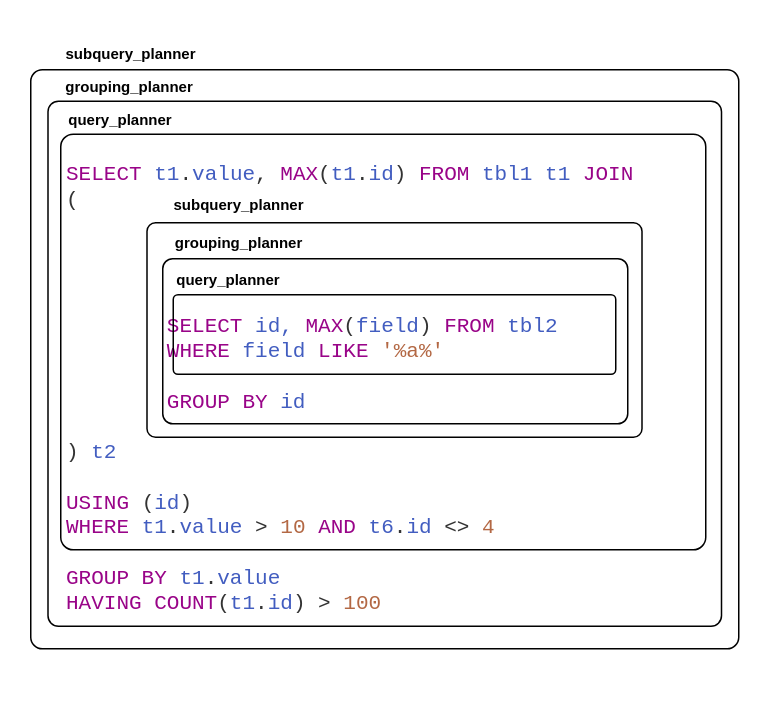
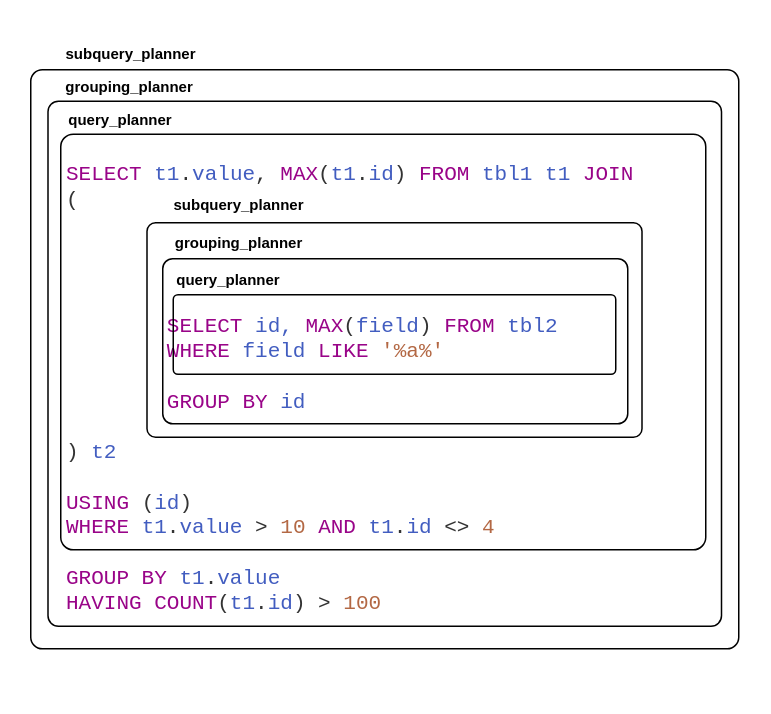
- <mxCell id="2" value="&lt;div style=&quot;font-size: 14px;&quot;&gt;&lt;span style=&quot;background-color: initial; font-size: 14px;&quot;&gt;&lt;font color=&quot;#990488&quot; style=&quot;font-size: 14px;&quot;&gt;SELECT&lt;/font&gt; &lt;font color=&quot;#425dc0&quot; style=&quot;font-size: 14px;&quot;&gt;t1&lt;/font&gt;&lt;font color=&quot;#333333&quot; style=&quot;font-size: 14px;&quot;&gt;.&lt;/font&gt;&lt;font color=&quot;#425dc0&quot; style=&quot;font-size: 14px;&quot;&gt;value&lt;/font&gt;&lt;font color=&quot;#333333&quot; style=&quot;font-size: 14px;&quot;&gt;,&lt;/font&gt;&lt;font color=&quot;#990488&quot; style=&quot;font-size: 14px;&quot;&gt; MAX&lt;/font&gt;&lt;font color=&quot;#333333&quot; style=&quot;font-size: 14px;&quot;&gt;(&lt;/font&gt;&lt;font color=&quot;#425dc0&quot; style=&quot;font-size: 14px;&quot;&gt;t1&lt;/font&gt;&lt;font color=&quot;#333333&quot; style=&quot;font-size: 14px;&quot;&gt;.&lt;/font&gt;&lt;font color=&quot;#425dc0&quot; style=&quot;font-size: 14px;&quot;&gt;id&lt;/font&gt;&lt;font color=&quot;#333333&quot; style=&quot;font-size: 14px;&quot;&gt;)&lt;/font&gt;&lt;font color=&quot;#990488&quot; style=&quot;font-size: 14px;&quot;&gt; FROM&lt;/font&gt; &lt;font color=&quot;#425dc0&quot; style=&quot;font-size: 14px;&quot;&gt;tbl1 t1&lt;/font&gt;&lt;font color=&quot;#990488&quot; style=&quot;font-size: 14px;&quot;&gt;&amp;nbsp;&lt;/font&gt;&lt;/span&gt;&lt;span style=&quot;color: rgb(153, 4, 136); background-color: initial; font-size: 14px;&quot;&gt;JOIN&lt;/span&gt;&lt;/div&gt;&lt;font color=&quot;#333333&quot; style=&quot;font-size: 14px;&quot;&gt;(&lt;/font&gt;&lt;div style=&quot;font-size: 14px;&quot;&gt;&lt;font color=&quot;#333333&quot; style=&quot;font-size: 14px;&quot;&gt;&lt;br style=&quot;font-size: 14px;&quot;&gt;&lt;/font&gt;&lt;div style=&quot;font-size: 14px;&quot;&gt;&lt;font color=&quot;#333333&quot; style=&quot;font-size: 14px;&quot;&gt;&lt;br style=&quot;font-size: 14px;&quot;&gt;&lt;/font&gt;&lt;/div&gt;&lt;div style=&quot;font-size: 14px;&quot;&gt;&lt;font color=&quot;#333333&quot; style=&quot;font-size: 14px;&quot;&gt;&lt;br style=&quot;font-size: 14px;&quot;&gt;&lt;/font&gt;&lt;div style=&quot;font-size: 14px;&quot;&gt;&lt;font color=&quot;#990488&quot; style=&quot;background-color: initial; font-size: 14px;&quot;&gt;&lt;br style=&quot;font-size: 14px;&quot;&gt;&lt;/font&gt;&lt;/div&gt;&lt;div style=&quot;font-size: 14px;&quot;&gt;&lt;font color=&quot;#990488&quot; style=&quot;background-color: initial; font-size: 14px;&quot;&gt;&lt;span style=&quot;white-space: pre; font-size: 14px;&quot;&gt;&#09;&lt;/span&gt;SELECT&lt;/font&gt;&lt;span style=&quot;background-color: initial; font-size: 14px;&quot;&gt; &lt;/span&gt;&lt;font color=&quot;#425dc0&quot; style=&quot;background-color: initial; font-size: 14px;&quot;&gt;id, &lt;/font&gt;&lt;font color=&quot;#990488&quot; style=&quot;background-color: initial; font-size: 14px;&quot;&gt;MAX&lt;/font&gt;&lt;font color=&quot;#333333&quot; style=&quot;background-color: initial; font-size: 14px;&quot;&gt;(&lt;/font&gt;&lt;font color=&quot;#425dc0&quot; style=&quot;background-color: initial; font-size: 14px;&quot;&gt;field&lt;/font&gt;&lt;font color=&quot;#333333&quot; style=&quot;background-color: initial; font-size: 14px;&quot;&gt;)&lt;/font&gt;&lt;span style=&quot;background-color: initial; font-size: 14px;&quot;&gt;&amp;nbsp;&lt;/span&gt;&lt;font color=&quot;#990488&quot; style=&quot;background-color: initial; font-size: 14px;&quot;&gt;FROM&lt;/font&gt;&lt;span style=&quot;background-color: initial; font-size: 14px;&quot;&gt; &lt;/span&gt;&lt;font color=&quot;#425dc0&quot; style=&quot;background-color: initial; font-size: 14px;&quot;&gt;tbl2&lt;/font&gt;&lt;span style=&quot;background-color: initial; font-size: 14px;&quot;&gt;&amp;nbsp;&lt;/span&gt;&lt;div style=&quot;font-size: 14px;&quot;&gt;&lt;div style=&quot;font-size: 14px;&quot;&gt;&lt;font color=&quot;#990488&quot; style=&quot;font-size: 14px;&quot;&gt;&lt;span style=&quot;white-space: pre; font-size: 14px;&quot;&gt;&#09;&lt;/span&gt;WHERE&lt;/font&gt;&lt;span style=&quot;background-color: initial; font-size: 14px;&quot;&gt;&amp;nbsp;&lt;/span&gt;&lt;font color=&quot;#425dc0&quot; style=&quot;background-color: initial; font-size: 14px;&quot;&gt;field &lt;/font&gt;&lt;font color=&quot;#990488&quot; style=&quot;background-color: initial; font-size: 14px;&quot;&gt;LIKE&lt;/font&gt;&lt;font color=&quot;#425dc0&quot; style=&quot;background-color: initial; font-size: 14px;&quot;&gt; &lt;/font&gt;&lt;font color=&quot;#b36844&quot; style=&quot;background-color: initial; font-size: 14px;&quot;&gt;'%a%'&lt;/font&gt;&lt;/div&gt;&lt;div style=&quot;font-size: 14px;&quot;&gt;&lt;br style=&quot;font-size: 14px;&quot;&gt;&lt;/div&gt;&lt;div style=&quot;font-size: 14px;&quot;&gt;&lt;font color=&quot;#990488&quot; style=&quot;font-size: 14px;&quot;&gt;&lt;span style=&quot;white-space: pre; font-size: 14px;&quot;&gt;&#09;&lt;/span&gt;GROUP BY&lt;/font&gt;&lt;font color=&quot;#425dc0&quot; style=&quot;font-size: 14px;&quot;&gt; id&lt;/font&gt;&lt;/div&gt;&lt;div style=&quot;font-size: 14px;&quot;&gt;&lt;font color=&quot;#333333&quot; style=&quot;background-color: initial; font-size: 14px;&quot;&gt;&lt;br style=&quot;font-size: 14px;&quot;&gt;&lt;/font&gt;&lt;/div&gt;&lt;div style=&quot;font-size: 14px;&quot;&gt;&lt;font color=&quot;#333333&quot; style=&quot;background-color: initial; font-size: 14px;&quot;&gt;)&lt;/font&gt;&lt;font color=&quot;#990488&quot; style=&quot;background-color: initial; font-size: 14px;&quot;&gt; &lt;/font&gt;&lt;font color=&quot;#425dc0&quot; style=&quot;background-color: initial; font-size: 14px;&quot;&gt;t2&lt;/font&gt;&lt;br style=&quot;font-size: 14px;&quot;&gt;&lt;/div&gt;&lt;div style=&quot;font-size: 14px;&quot;&gt;&lt;div style=&quot;font-size: 14px;&quot;&gt;&lt;font color=&quot;#990488&quot; style=&quot;font-size: 14px;&quot;&gt;&lt;br style=&quot;font-size: 14px;&quot;&gt;&lt;/font&gt;&lt;/div&gt;&lt;div style=&quot;font-size: 14px;&quot;&gt;&lt;font color=&quot;#990488&quot; style=&quot;font-size: 14px;&quot;&gt;USING &lt;/font&gt;&lt;font color=&quot;#333333&quot; style=&quot;font-size: 14px;&quot;&gt;(&lt;/font&gt;&lt;font color=&quot;#425dc0&quot; style=&quot;font-size: 14px;&quot;&gt;id&lt;/font&gt;&lt;font color=&quot;#333333&quot; style=&quot;font-size: 14px;&quot;&gt;)&lt;/font&gt;&lt;/div&gt;&lt;div style=&quot;font-size: 14px;&quot;&gt;&lt;font color=&quot;#990488&quot; style=&quot;font-size: 14px;&quot;&gt;WHERE &lt;/font&gt;&lt;font color=&quot;#425dc0&quot; style=&quot;font-size: 14px;&quot;&gt;t1&lt;/font&gt;&lt;font color=&quot;#333333&quot; style=&quot;font-size: 14px;&quot;&gt;.&lt;/font&gt;&lt;font color=&quot;#425dc0&quot; style=&quot;font-size: 14px;&quot;&gt;value&lt;/font&gt;&lt;font color=&quot;#990488&quot; style=&quot;font-size: 14px;&quot;&gt; &lt;/font&gt;&lt;font color=&quot;#333333&quot; style=&quot;font-size: 14px;&quot;&gt;&amp;gt;&lt;/font&gt;&lt;font color=&quot;#990488&quot; style=&quot;font-size: 14px;&quot;&gt; &lt;/font&gt;&lt;font color=&quot;#b36844&quot; style=&quot;font-size: 14px;&quot;&gt;10 &lt;/font&gt;&lt;font color=&quot;#990488&quot; style=&quot;font-size: 14px;&quot;&gt;AND&lt;/font&gt;&lt;font color=&quot;#b36844&quot; style=&quot;font-size: 14px;&quot;&gt; &lt;/font&gt;&lt;font color=&quot;#425dc0&quot; style=&quot;font-size: 14px;&quot;&gt;t6&lt;/font&gt;&lt;font color=&quot;#333333&quot; style=&quot;font-size: 14px;&quot;&gt;.&lt;/font&gt;&lt;font color=&quot;#425dc0&quot; style=&quot;font-size: 14px;&quot;&gt;id&lt;/font&gt;&lt;font color=&quot;#b36844&quot; style=&quot;font-size: 14px;&quot;&gt; &lt;/font&gt;&lt;font color=&quot;#333333&quot; style=&quot;font-size: 14px;&quot;&gt;&amp;lt;&amp;gt;&lt;/font&gt;&lt;font color=&quot;#b36844&quot; style=&quot;font-size: 14px;&quot;&gt; 4&lt;/font&gt;&lt;/div&gt;&lt;div style=&quot;font-size: 14px;&quot;&gt;&lt;font color=&quot;#990488&quot; style=&quot;font-size: 14px;&quot;&gt;&lt;br style=&quot;font-size: 14px;&quot;&gt;GROUP BY &lt;/font&gt;&lt;font color=&quot;#425dc0&quot; style=&quot;font-size: 14px;&quot;&gt;t1&lt;/font&gt;&lt;font color=&quot;#333333&quot; style=&quot;font-size: 14px;&quot;&gt;.&lt;/font&gt;&lt;font color=&quot;#425dc0&quot; style=&quot;font-size: 14px;&quot;&gt;value&lt;/font&gt;&lt;/div&gt;&lt;div style=&quot;font-size: 14px;&quot;&gt;&lt;font color=&quot;#990488&quot; style=&quot;font-size: 14px;&quot;&gt;HAVING COUNT&lt;/font&gt;&lt;font color=&quot;#333333&quot; style=&quot;font-size: 14px;&quot;&gt;(&lt;/font&gt;&lt;font color=&quot;#425dc0&quot; style=&quot;font-size: 14px;&quot;&gt;t1&lt;/font&gt;&lt;font color=&quot;#333333&quot; style=&quot;font-size: 14px;&quot;&gt;.&lt;/font&gt;&lt;font color=&quot;#425dc0&quot; style=&quot;font-size: 14px;&quot;&gt;id&lt;/font&gt;&lt;font color=&quot;#333333&quot; style=&quot;font-size: 14px;&quot;&gt;)&lt;/font&gt;&lt;font color=&quot;#990488&quot; style=&quot;font-size: 14px;&quot;&gt; &lt;/font&gt;&lt;font color=&quot;#333333&quot; style=&quot;font-size: 14px;&quot;&gt;&amp;gt;&lt;/font&gt;&lt;font color=&quot;#990488&quot; style=&quot;font-size: 14px;&quot;&gt; &lt;/font&gt;&lt;font color=&quot;#b36844&quot; style=&quot;font-size: 14px;&quot;&gt;100&lt;/font&gt;&lt;/div&gt;&lt;/div&gt;&lt;/div&gt;&lt;/div&gt;&lt;/div&gt;&lt;/div&gt;" style="text;html=1;align=left;verticalAlign=middle;whiteSpace=wrap;rounded=0;fontFamily=Courier New;shadow=0;horizontal=1;spacing=2;fontSize=14;" parent="1" vertex="1"><mxGeometry x="41.5" y="64" width="448.5" height="390" as="geometry" /></mxCell>
+ <mxCell id="2" value="&lt;div style=&quot;font-size: 14px;&quot;&gt;&lt;span style=&quot;background-color: initial; font-size: 14px;&quot;&gt;&lt;font color=&quot;#990488&quot; style=&quot;font-size: 14px;&quot;&gt;SELECT&lt;/font&gt; &lt;font color=&quot;#425dc0&quot; style=&quot;font-size: 14px;&quot;&gt;t1&lt;/font&gt;&lt;font color=&quot;#333333&quot; style=&quot;font-size: 14px;&quot;&gt;.&lt;/font&gt;&lt;font color=&quot;#425dc0&quot; style=&quot;font-size: 14px;&quot;&gt;value&lt;/font&gt;&lt;font color=&quot;#333333&quot; style=&quot;font-size: 14px;&quot;&gt;,&lt;/font&gt;&lt;font color=&quot;#990488&quot; style=&quot;font-size: 14px;&quot;&gt; MAX&lt;/font&gt;&lt;font color=&quot;#333333&quot; style=&quot;font-size: 14px;&quot;&gt;(&lt;/font&gt;&lt;font color=&quot;#425dc0&quot; style=&quot;font-size: 14px;&quot;&gt;t1&lt;/font&gt;&lt;font color=&quot;#333333&quot; style=&quot;font-size: 14px;&quot;&gt;.&lt;/font&gt;&lt;font color=&quot;#425dc0&quot; style=&quot;font-size: 14px;&quot;&gt;id&lt;/font&gt;&lt;font color=&quot;#333333&quot; style=&quot;font-size: 14px;&quot;&gt;)&lt;/font&gt;&lt;font color=&quot;#990488&quot; style=&quot;font-size: 14px;&quot;&gt; FROM&lt;/font&gt; &lt;font color=&quot;#425dc0&quot; style=&quot;font-size: 14px;&quot;&gt;tbl1 t1&lt;/font&gt;&lt;font color=&quot;#990488&quot; style=&quot;font-size: 14px;&quot;&gt;&amp;nbsp;&lt;/font&gt;&lt;/span&gt;&lt;span style=&quot;color: rgb(153, 4, 136); background-color: initial; font-size: 14px;&quot;&gt;JOIN&lt;/span&gt;&lt;/div&gt;&lt;font color=&quot;#333333&quot; style=&quot;font-size: 14px;&quot;&gt;(&lt;/font&gt;&lt;div style=&quot;font-size: 14px;&quot;&gt;&lt;font color=&quot;#333333&quot; style=&quot;font-size: 14px;&quot;&gt;&lt;br style=&quot;font-size: 14px;&quot;&gt;&lt;/font&gt;&lt;div style=&quot;font-size: 14px;&quot;&gt;&lt;font color=&quot;#333333&quot; style=&quot;font-size: 14px;&quot;&gt;&lt;br style=&quot;font-size: 14px;&quot;&gt;&lt;/font&gt;&lt;/div&gt;&lt;div style=&quot;font-size: 14px;&quot;&gt;&lt;font color=&quot;#333333&quot; style=&quot;font-size: 14px;&quot;&gt;&lt;br style=&quot;font-size: 14px;&quot;&gt;&lt;/font&gt;&lt;div style=&quot;font-size: 14px;&quot;&gt;&lt;font color=&quot;#990488&quot; style=&quot;background-color: initial; font-size: 14px;&quot;&gt;&lt;br style=&quot;font-size: 14px;&quot;&gt;&lt;/font&gt;&lt;/div&gt;&lt;div style=&quot;font-size: 14px;&quot;&gt;&lt;font color=&quot;#990488&quot; style=&quot;background-color: initial; font-size: 14px;&quot;&gt;&lt;span style=&quot;white-space: pre; font-size: 14px;&quot;&gt;&#09;&lt;/span&gt;SELECT&lt;/font&gt;&lt;span style=&quot;background-color: initial; font-size: 14px;&quot;&gt; &lt;/span&gt;&lt;font color=&quot;#425dc0&quot; style=&quot;background-color: initial; font-size: 14px;&quot;&gt;id, &lt;/font&gt;&lt;font color=&quot;#990488&quot; style=&quot;background-color: initial; font-size: 14px;&quot;&gt;MAX&lt;/font&gt;&lt;font color=&quot;#333333&quot; style=&quot;background-color: initial; font-size: 14px;&quot;&gt;(&lt;/font&gt;&lt;font color=&quot;#425dc0&quot; style=&quot;background-color: initial; font-size: 14px;&quot;&gt;field&lt;/font&gt;&lt;font color=&quot;#333333&quot; style=&quot;background-color: initial; font-size: 14px;&quot;&gt;)&lt;/font&gt;&lt;span style=&quot;background-color: initial; font-size: 14px;&quot;&gt;&amp;nbsp;&lt;/span&gt;&lt;font color=&quot;#990488&quot; style=&quot;background-color: initial; font-size: 14px;&quot;&gt;FROM&lt;/font&gt;&lt;span style=&quot;background-color: initial; font-size: 14px;&quot;&gt; &lt;/span&gt;&lt;font color=&quot;#425dc0&quot; style=&quot;background-color: initial; font-size: 14px;&quot;&gt;tbl2&lt;/font&gt;&lt;span style=&quot;background-color: initial; font-size: 14px;&quot;&gt;&amp;nbsp;&lt;/span&gt;&lt;div style=&quot;font-size: 14px;&quot;&gt;&lt;div style=&quot;font-size: 14px;&quot;&gt;&lt;font color=&quot;#990488&quot; style=&quot;font-size: 14px;&quot;&gt;&lt;span style=&quot;white-space: pre; font-size: 14px;&quot;&gt;&#09;&lt;/span&gt;WHERE&lt;/font&gt;&lt;span style=&quot;background-color: initial; font-size: 14px;&quot;&gt;&amp;nbsp;&lt;/span&gt;&lt;font color=&quot;#425dc0&quot; style=&quot;background-color: initial; font-size: 14px;&quot;&gt;field &lt;/font&gt;&lt;font color=&quot;#990488&quot; style=&quot;background-color: initial; font-size: 14px;&quot;&gt;LIKE&lt;/font&gt;&lt;font color=&quot;#425dc0&quot; style=&quot;background-color: initial; font-size: 14px;&quot;&gt; &lt;/font&gt;&lt;font color=&quot;#b36844&quot; style=&quot;background-color: initial; font-size: 14px;&quot;&gt;'%a%'&lt;/font&gt;&lt;/div&gt;&lt;div style=&quot;font-size: 14px;&quot;&gt;&lt;br style=&quot;font-size: 14px;&quot;&gt;&lt;/div&gt;&lt;div style=&quot;font-size: 14px;&quot;&gt;&lt;font color=&quot;#990488&quot; style=&quot;font-size: 14px;&quot;&gt;&lt;span style=&quot;white-space: pre; font-size: 14px;&quot;&gt;&#09;&lt;/span&gt;GROUP BY&lt;/font&gt;&lt;font color=&quot;#425dc0&quot; style=&quot;font-size: 14px;&quot;&gt; id&lt;/font&gt;&lt;/div&gt;&lt;div style=&quot;font-size: 14px;&quot;&gt;&lt;font color=&quot;#333333&quot; style=&quot;background-color: initial; font-size: 14px;&quot;&gt;&lt;br style=&quot;font-size: 14px;&quot;&gt;&lt;/font&gt;&lt;/div&gt;&lt;div style=&quot;font-size: 14px;&quot;&gt;&lt;font color=&quot;#333333&quot; style=&quot;background-color: initial; font-size: 14px;&quot;&gt;)&lt;/font&gt;&lt;font color=&quot;#990488&quot; style=&quot;background-color: initial; font-size: 14px;&quot;&gt; &lt;/font&gt;&lt;font color=&quot;#425dc0&quot; style=&quot;background-color: initial; font-size: 14px;&quot;&gt;t2&lt;/font&gt;&lt;br style=&quot;font-size: 14px;&quot;&gt;&lt;/div&gt;&lt;div style=&quot;font-size: 14px;&quot;&gt;&lt;div style=&quot;font-size: 14px;&quot;&gt;&lt;font color=&quot;#990488&quot; style=&quot;font-size: 14px;&quot;&gt;&lt;br style=&quot;font-size: 14px;&quot;&gt;&lt;/font&gt;&lt;/div&gt;&lt;div style=&quot;font-size: 14px;&quot;&gt;&lt;font color=&quot;#990488&quot; style=&quot;font-size: 14px;&quot;&gt;USING &lt;/font&gt;&lt;font color=&quot;#333333&quot; style=&quot;font-size: 14px;&quot;&gt;(&lt;/font&gt;&lt;font color=&quot;#425dc0&quot; style=&quot;font-size: 14px;&quot;&gt;id&lt;/font&gt;&lt;font color=&quot;#333333&quot; style=&quot;font-size: 14px;&quot;&gt;)&lt;/font&gt;&lt;/div&gt;&lt;div style=&quot;font-size: 14px;&quot;&gt;&lt;font color=&quot;#990488&quot; style=&quot;font-size: 14px;&quot;&gt;WHERE &lt;/font&gt;&lt;font color=&quot;#425dc0&quot; style=&quot;font-size: 14px;&quot;&gt;t1&lt;/font&gt;&lt;font color=&quot;#333333&quot; style=&quot;font-size: 14px;&quot;&gt;.&lt;/font&gt;&lt;font color=&quot;#425dc0&quot; style=&quot;font-size: 14px;&quot;&gt;value&lt;/font&gt;&lt;font color=&quot;#990488&quot; style=&quot;font-size: 14px;&quot;&gt; &lt;/font&gt;&lt;font color=&quot;#333333&quot; style=&quot;font-size: 14px;&quot;&gt;&amp;gt;&lt;/font&gt;&lt;font color=&quot;#990488&quot; style=&quot;font-size: 14px;&quot;&gt; &lt;/font&gt;&lt;font color=&quot;#b36844&quot; style=&quot;font-size: 14px;&quot;&gt;10 &lt;/font&gt;&lt;font color=&quot;#990488&quot; style=&quot;font-size: 14px;&quot;&gt;AND&lt;/font&gt;&lt;font color=&quot;#b36844&quot; style=&quot;font-size: 14px;&quot;&gt; &lt;/font&gt;&lt;font color=&quot;#425dc0&quot; style=&quot;font-size: 14px;&quot;&gt;t1&lt;/font&gt;&lt;font color=&quot;#333333&quot; style=&quot;font-size: 14px;&quot;&gt;.&lt;/font&gt;&lt;font color=&quot;#425dc0&quot; style=&quot;font-size: 14px;&quot;&gt;id&lt;/font&gt;&lt;font color=&quot;#b36844&quot; style=&quot;font-size: 14px;&quot;&gt; &lt;/font&gt;&lt;font color=&quot;#333333&quot; style=&quot;font-size: 14px;&quot;&gt;&amp;lt;&amp;gt;&lt;/font&gt;&lt;font color=&quot;#b36844&quot; style=&quot;font-size: 14px;&quot;&gt; 4&lt;/font&gt;&lt;/div&gt;&lt;div style=&quot;font-size: 14px;&quot;&gt;&lt;font color=&quot;#990488&quot; style=&quot;font-size: 14px;&quot;&gt;&lt;br style=&quot;font-size: 14px;&quot;&gt;GROUP BY &lt;/font&gt;&lt;font color=&quot;#425dc0&quot; style=&quot;font-size: 14px;&quot;&gt;t1&lt;/font&gt;&lt;font color=&quot;#333333&quot; style=&quot;font-size: 14px;&quot;&gt;.&lt;/font&gt;&lt;font color=&quot;#425dc0&quot; style=&quot;font-size: 14px;&quot;&gt;value&lt;/font&gt;&lt;/div&gt;&lt;div style=&quot;font-size: 14px;&quot;&gt;&lt;font color=&quot;#990488&quot; style=&quot;font-size: 14px;&quot;&gt;HAVING COUNT&lt;/font&gt;&lt;font color=&quot;#333333&quot; style=&quot;font-size: 14px;&quot;&gt;(&lt;/font&gt;&lt;font color=&quot;#425dc0&quot; style=&quot;font-size: 14px;&quot;&gt;t1&lt;/font&gt;&lt;font color=&quot;#333333&quot; style=&quot;font-size: 14px;&quot;&gt;.&lt;/font&gt;&lt;font color=&quot;#425dc0&quot; style=&quot;font-size: 14px;&quot;&gt;id&lt;/font&gt;&lt;font color=&quot;#333333&quot; style=&quot;font-size: 14px;&quot;&gt;)&lt;/font&gt;&lt;font color=&quot;#990488&quot; style=&quot;font-size: 14px;&quot;&gt; &lt;/font&gt;&lt;font color=&quot;#333333&quot; style=&quot;font-size: 14px;&quot;&gt;&amp;gt;&lt;/font&gt;&lt;font color=&quot;#990488&quot; style=&quot;font-size: 14px;&quot;&gt; &lt;/font&gt;&lt;font color=&quot;#b36844&quot; style=&quot;font-size: 14px;&quot;&gt;100&lt;/font&gt;&lt;/div&gt;&lt;/div&gt;&lt;/div&gt;&lt;/div&gt;&lt;/div&gt;&lt;/div&gt;" style="text;html=1;align=left;verticalAlign=middle;whiteSpace=wrap;rounded=0;fontFamily=Courier New;shadow=0;horizontal=1;spacing=2;fontSize=14;" parent="1" vertex="1"><mxGeometry x="41.5" y="64" width="448.5" height="390" as="geometry" /></mxCell>
